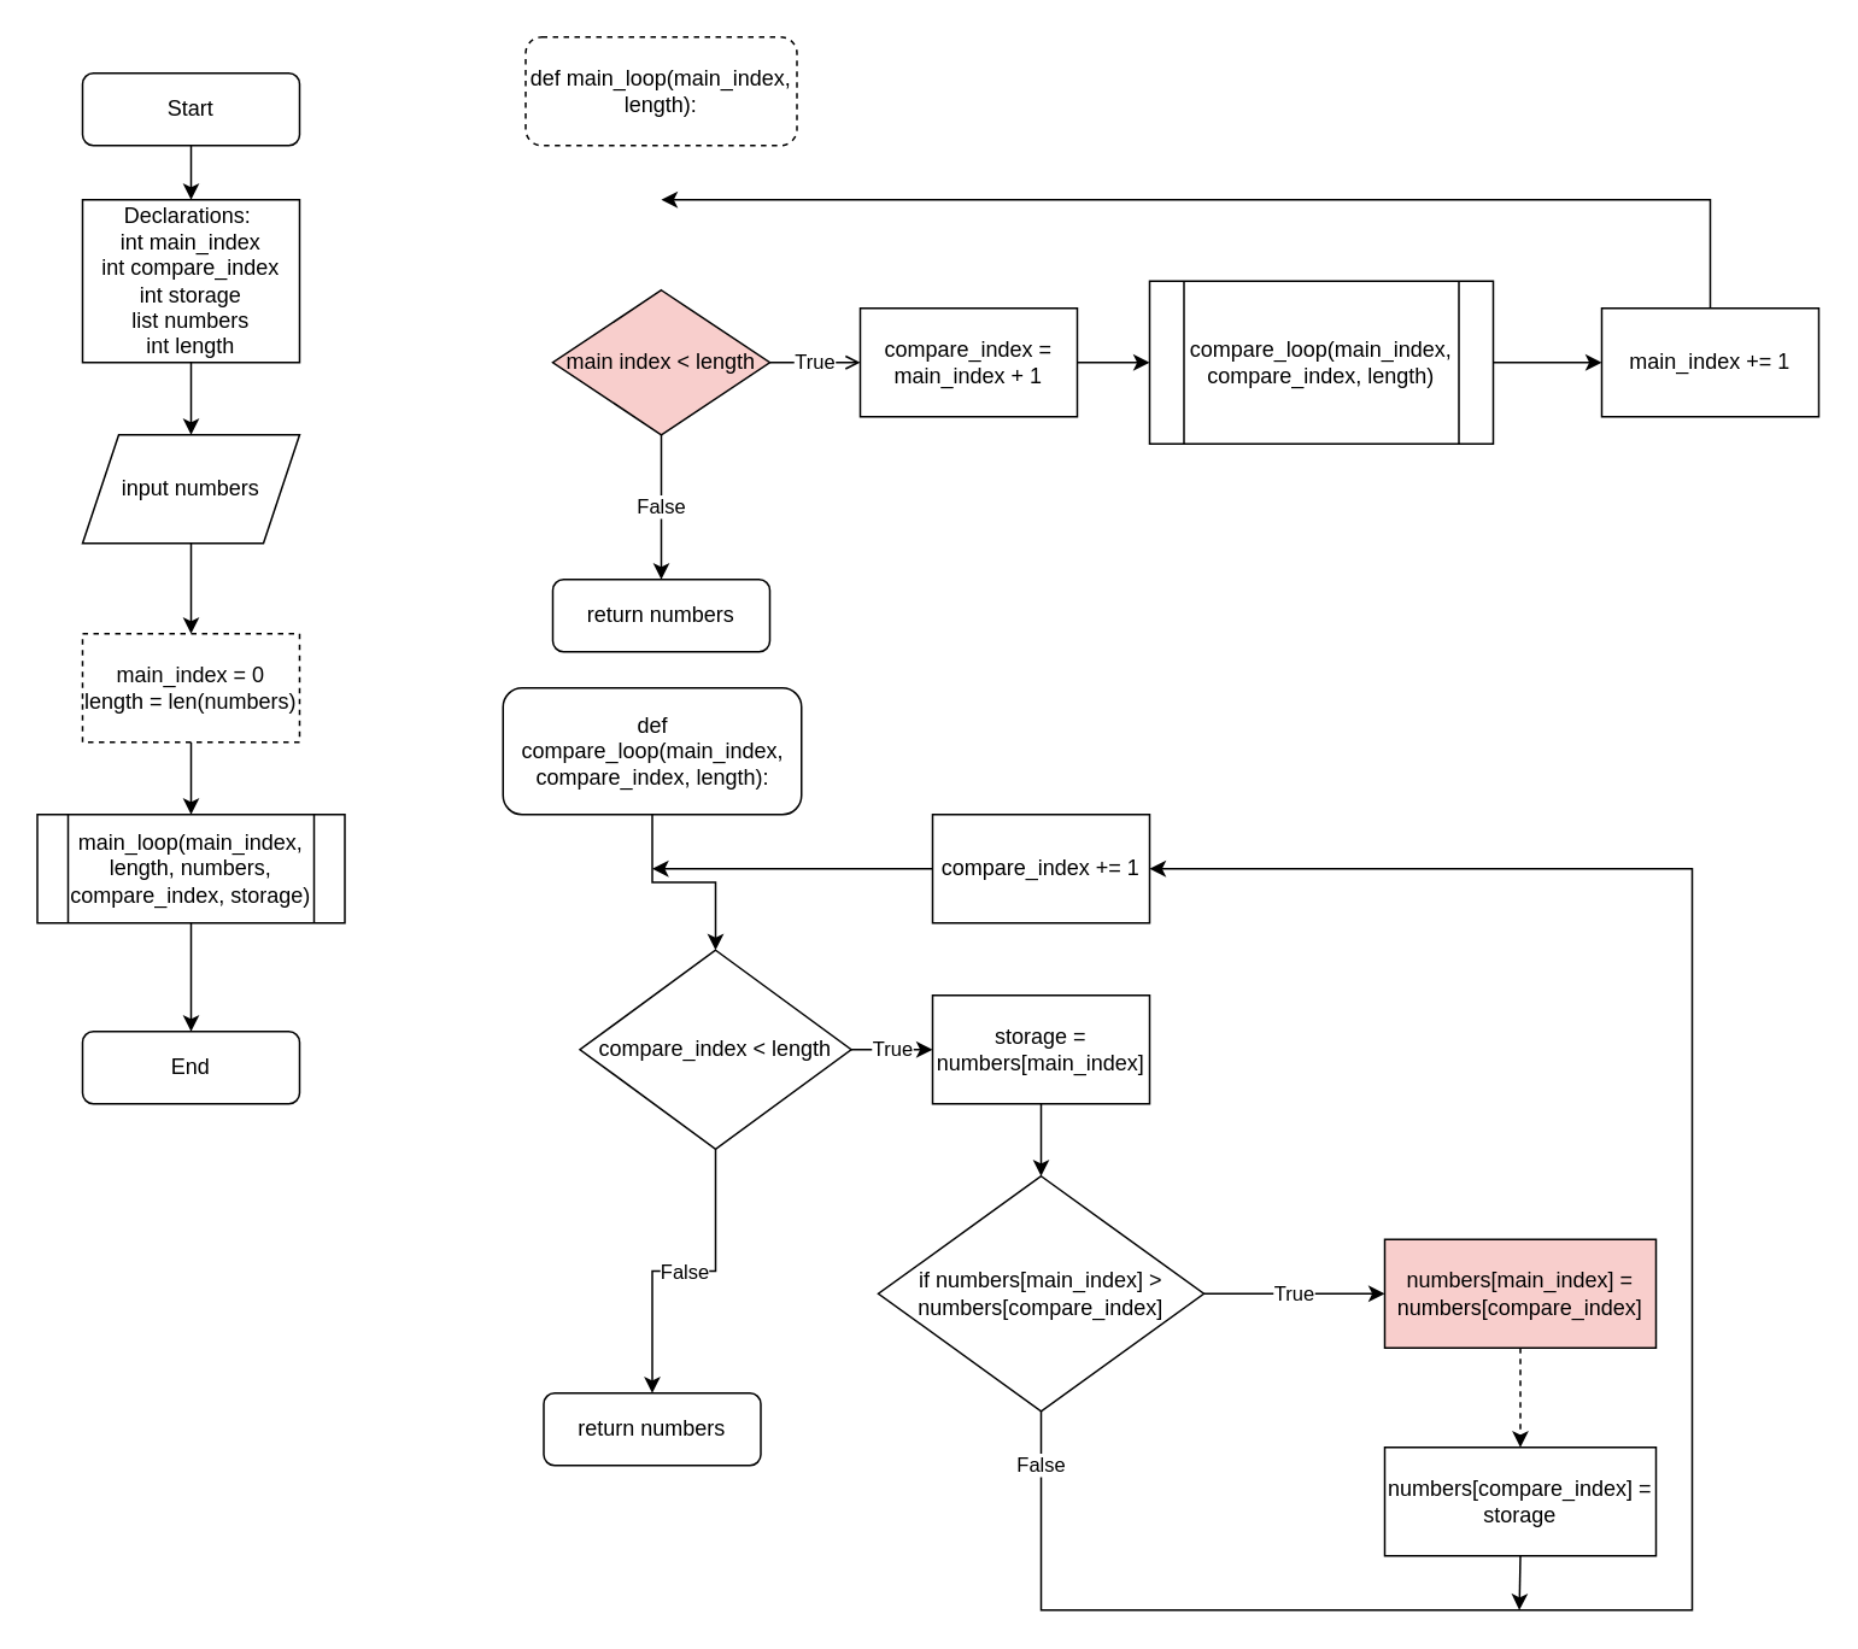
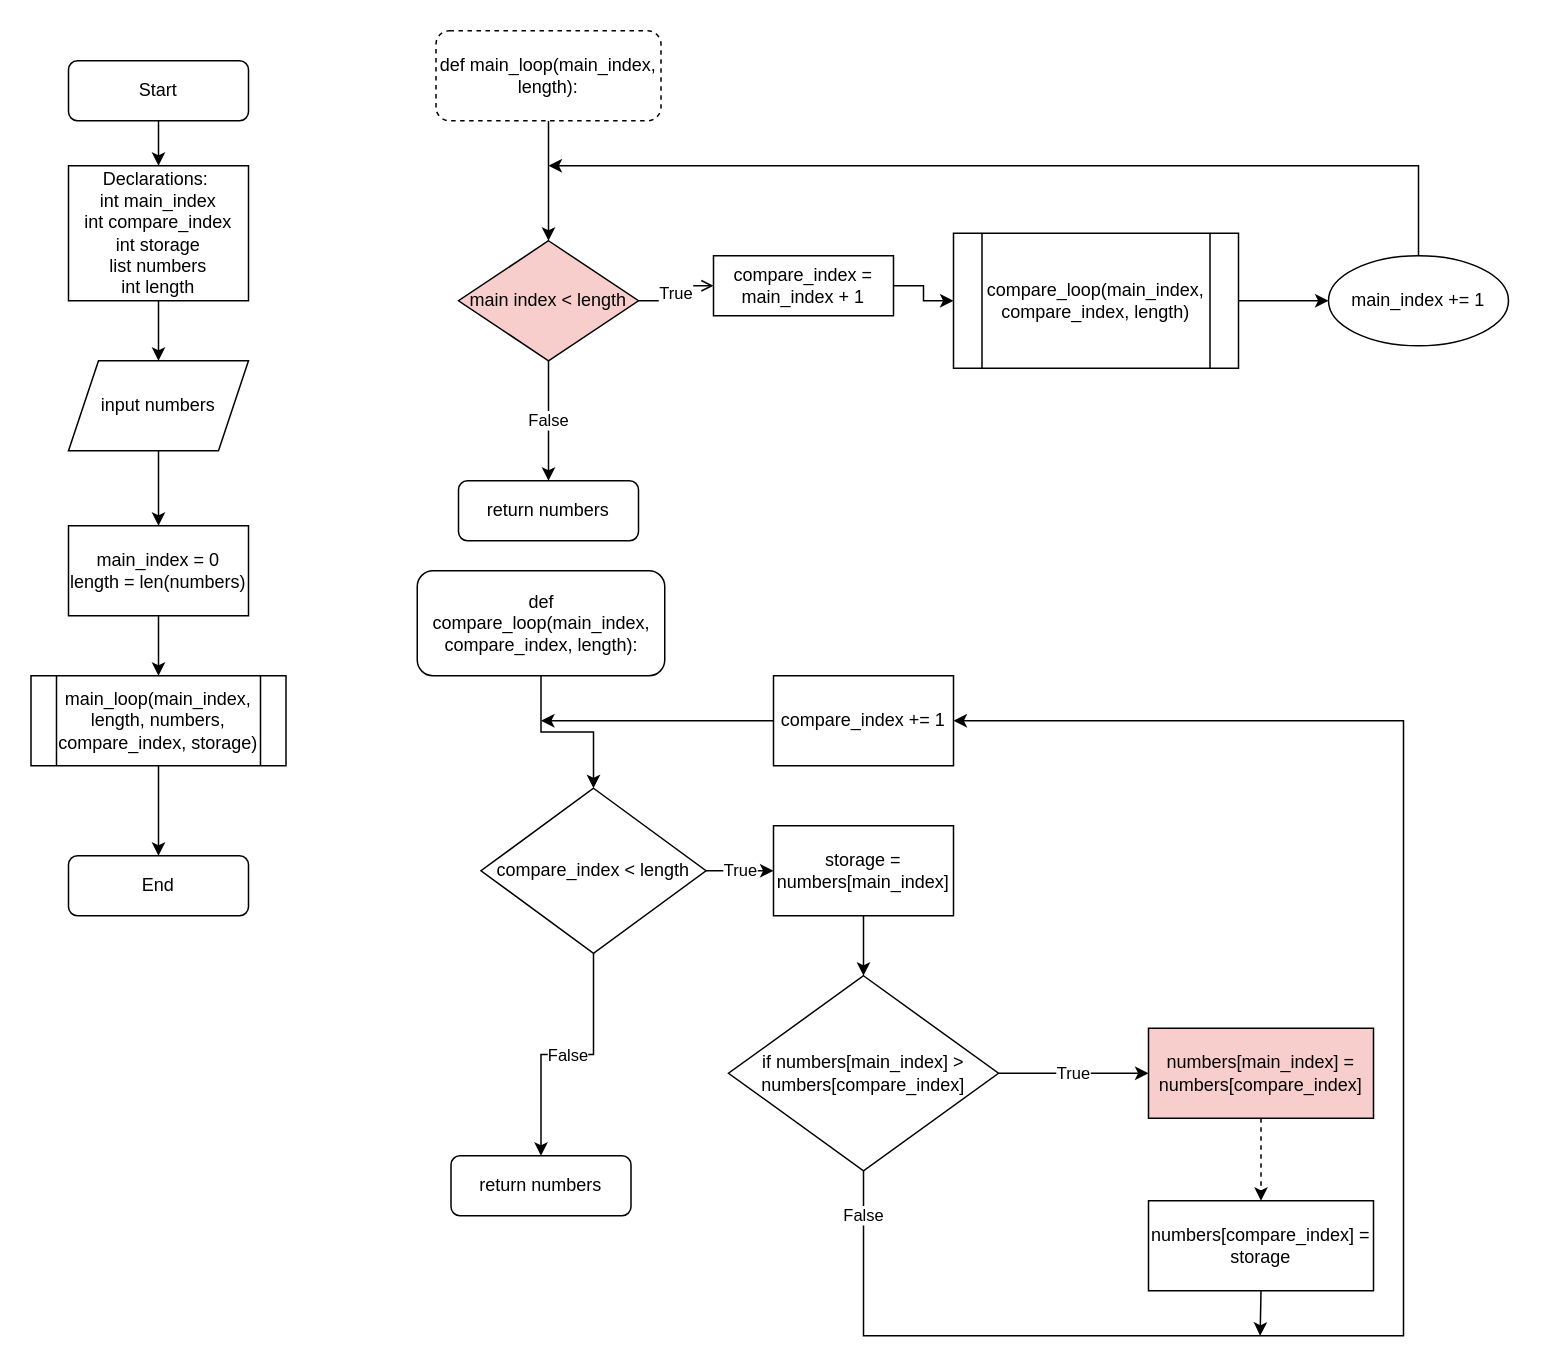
+ <mxCell id="33" style="edgeStyle=orthogonalEdgeStyle;rounded=0;orthogonalLoop=1;jettySize=auto;html=1;exitX=0.5;exitY=1;exitDx=0;exitDy=0;entryX=0.5;entryY=0;entryDx=0;entryDy=0;" edge="1" parent="1" source="34" target="22"><mxGeometry relative="1" as="geometry" /></mxCell>
- <mxCell id="24" value="compare_index = main_index + 1" style="rounded=0;whiteSpace=wrap;html=1;" vertex="1" parent="1"><mxGeometry x="475" y="170" width="120" height="60" as="geometry" /></mxCell>
+ <mxCell id="24" value="compare_index = main_index + 1" style="rounded=0;whiteSpace=wrap;html=1;" vertex="1" parent="1"><mxGeometry x="475" y="170" width="120" height="40" as="geometry" /></mxCell>
- <mxCell id="26" value="main_index += 1" style="rounded=0;whiteSpace=wrap;html=1;" vertex="1" parent="1"><mxGeometry x="885" y="170" width="120" height="60" as="geometry" /></mxCell>
+ <mxCell id="26" value="main_index += 1" style="ellipse;whiteSpace=wrap;html=1;" vertex="1" parent="1"><mxGeometry x="885" y="170" width="120" height="60" as="geometry" /></mxCell>
- <mxCell id="5" value="&lt;div&gt;main_index = 0&lt;/div&gt;&lt;div&gt;length = len(numbers)&lt;/div&gt;" style="rounded=0;whiteSpace=wrap;html=1;dashed=1;" vertex="1" parent="1"><mxGeometry x="45" y="350" width="120" height="60" as="geometry" /></mxCell>
+ <mxCell id="5" value="&lt;div&gt;main_index = 0&lt;/div&gt;&lt;div&gt;length = len(numbers)&lt;/div&gt;" style="rounded=0;whiteSpace=wrap;html=1;" vertex="1" parent="1"><mxGeometry x="45" y="350" width="120" height="60" as="geometry" /></mxCell>
